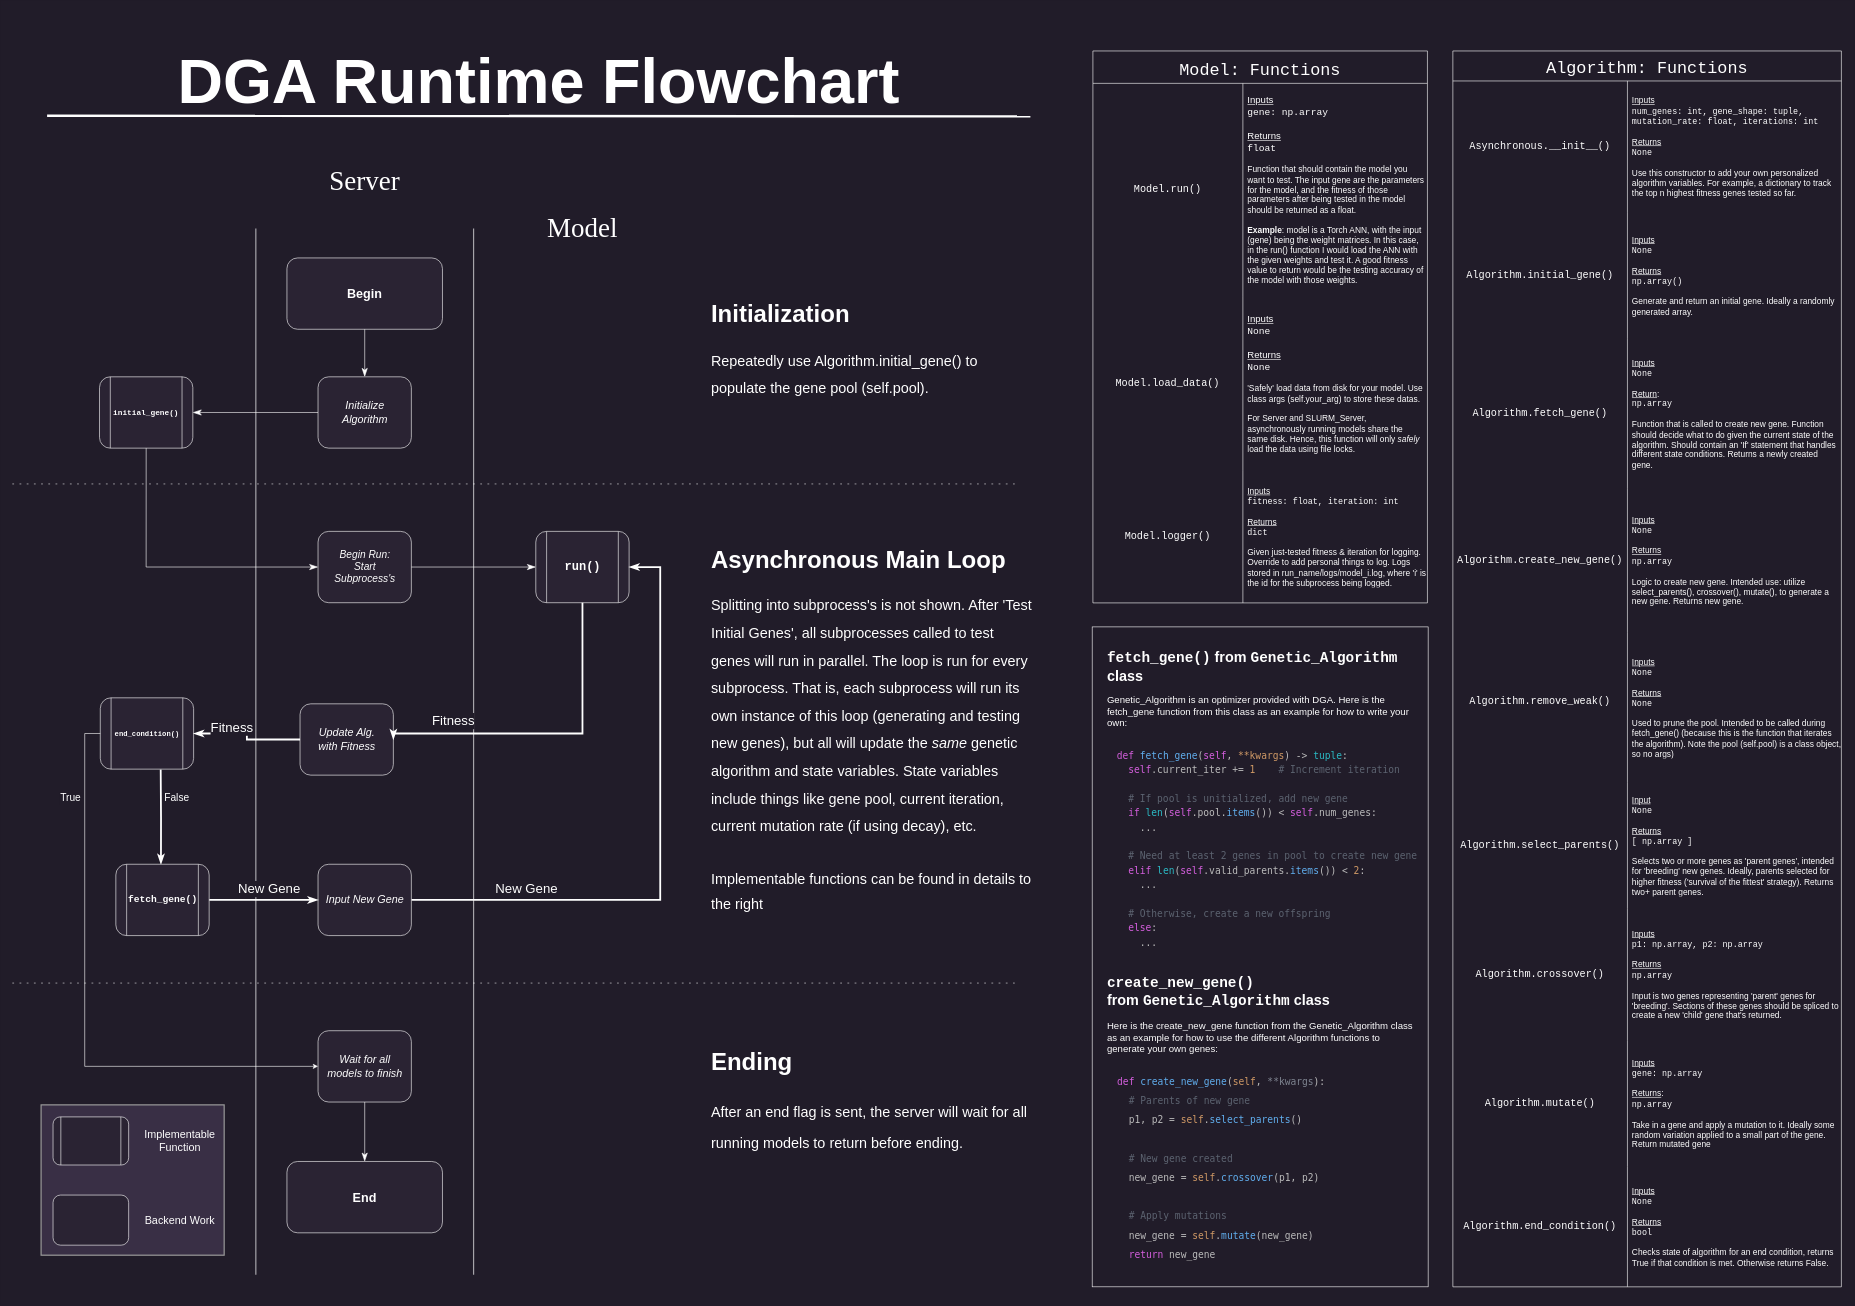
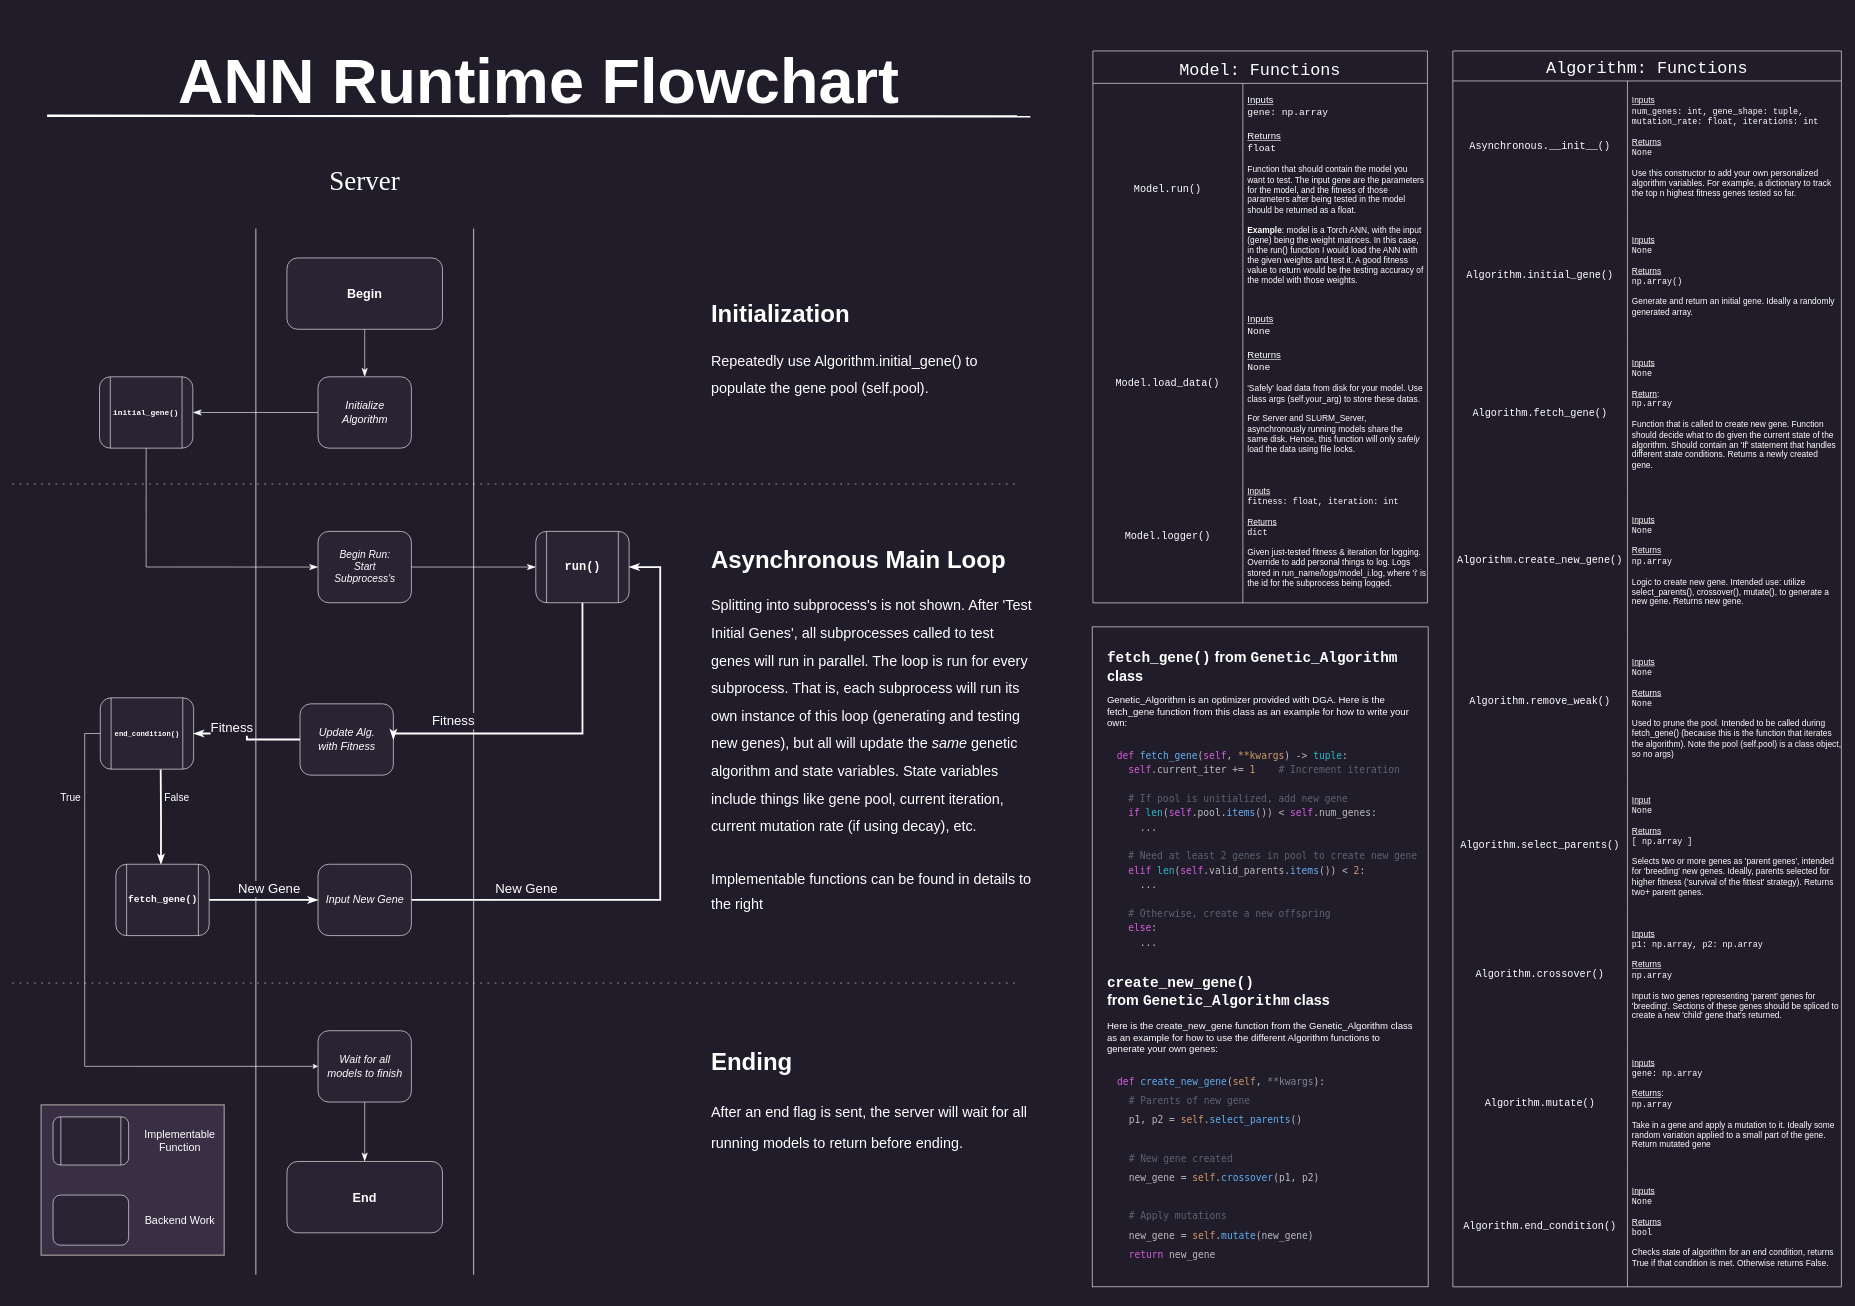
- <mxCell id="89" value="&lt;font style=&quot;font-size: 105px;&quot; face=&quot;Helvetica&quot;&gt;DGA Runtime Flowchart&lt;/font&gt;" style="text;html=1;strokeColor=none;fillColor=none;align=center;verticalAlign=middle;whiteSpace=wrap;rounded=0;fontStyle=1;fontColor=#FFFFFF;" vertex="1" parent="1"><mxGeometry x="78" y="20" width="1639" height="230" as="geometry" /></mxCell>
+ <mxCell id="89" value="&lt;font style=&quot;font-size: 105px;&quot; face=&quot;Helvetica&quot;&gt;ANN Runtime Flowchart&lt;/font&gt;" style="text;html=1;strokeColor=none;fillColor=none;align=center;verticalAlign=middle;whiteSpace=wrap;rounded=0;fontStyle=1;fontColor=#FFFFFF;" vertex="1" parent="1"><mxGeometry x="78" y="20" width="1639" height="230" as="geometry" /></mxCell>
- <mxCell id="55" value="&lt;font style=&quot;font-size: 45px;&quot;&gt;Model&lt;/font&gt;" style="text;html=1;strokeColor=none;fillColor=none;align=center;verticalAlign=middle;whiteSpace=wrap;rounded=0;fontStyle=0;fontSize=45;fontFamily=Times New Roman;fontColor=#FFFFFF;" vertex="1" parent="46"><mxGeometry x="859.63" y="79.267" width="181.481" height="178.351" as="geometry" /></mxCell>
